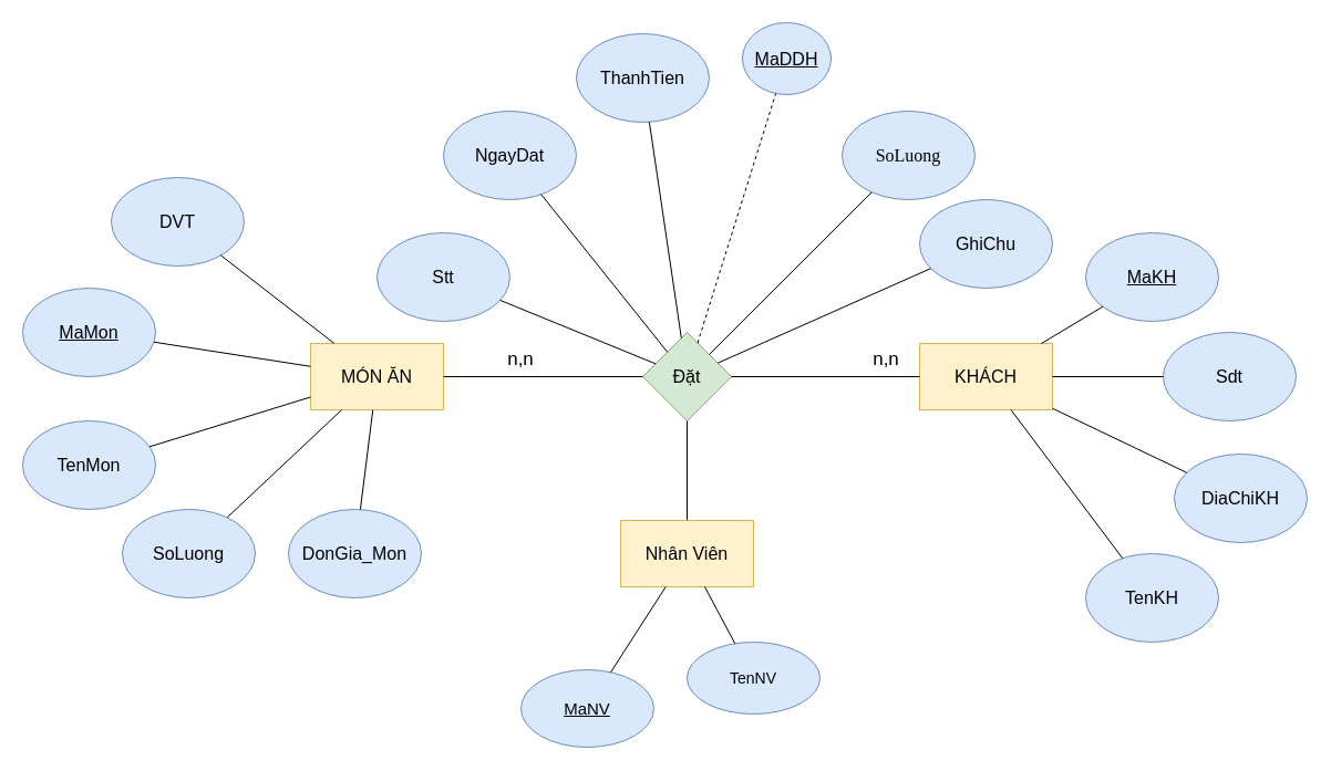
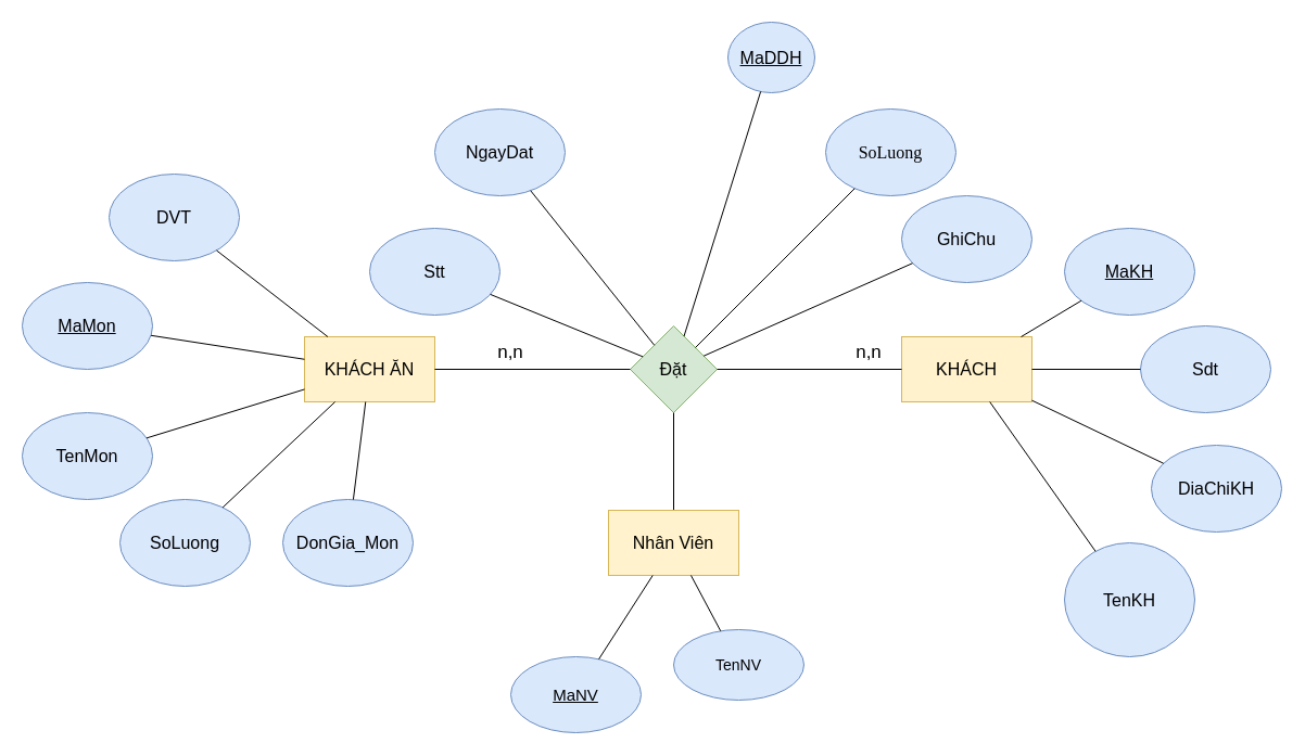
- <mxCell id="9" value="ThanhTien" style="ellipse;whiteSpace=wrap;html=1;fillColor=#dae8fc;strokeColor=#6c8ebf;fontSize=16;" parent="1" vertex="1"><mxGeometry x="520" y="30" width="120" height="80" as="geometry" /></mxCell>
- <mxCell id="34" value="" style="endArrow=none;html=1;rounded=0;fontSize=16;dashed=1;" edge="1" parent="1" source="4" target="33"><mxGeometry width="50" height="50" relative="1" as="geometry"><mxPoint x="625" y="315" as="sourcePoint" /><mxPoint x="596" y="120" as="targetPoint" /></mxGeometry></mxCell>
+ <mxCell id="34" value="" style="endArrow=none;html=1;rounded=0;fontSize=16;" edge="1" parent="1" source="4" target="33"><mxGeometry width="50" height="50" relative="1" as="geometry"><mxPoint x="625" y="315" as="sourcePoint" /><mxPoint x="596" y="120" as="targetPoint" /></mxGeometry></mxCell>
- <mxCell id="20" value="" style="endArrow=none;html=1;rounded=0;fontSize=16;" parent="1" source="4" target="9" edge="1"><mxGeometry width="50" height="50" relative="1" as="geometry"><mxPoint x="400" y="370" as="sourcePoint" /><mxPoint x="450" y="320" as="targetPoint" /></mxGeometry></mxCell>
- <mxCell id="2" value="MÓN ĂN" style="rounded=0;whiteSpace=wrap;html=1;fillColor=#fff2cc;strokeColor=#d6b656;fontSize=16;" parent="1" vertex="1"><mxGeometry x="280" y="310" width="120" height="60" as="geometry" /></mxCell>
+ <mxCell id="2" value="KHÁCH ĂN" style="rounded=0;whiteSpace=wrap;html=1;fillColor=#fff2cc;strokeColor=#d6b656;fontSize=16;" parent="1" vertex="1"><mxGeometry x="280" y="310" width="120" height="60" as="geometry" /></mxCell>
- <mxCell id="11" value="TenKH" style="ellipse;whiteSpace=wrap;html=1;fillColor=#dae8fc;strokeColor=#6c8ebf;fontSize=16;" parent="1" vertex="1"><mxGeometry x="980" y="500" width="120" height="80" as="geometry" /></mxCell>
+ <mxCell id="11" value="TenKH" style="ellipse;whiteSpace=wrap;html=1;fillColor=#dae8fc;strokeColor=#6c8ebf;fontSize=16;" parent="1" vertex="1"><mxGeometry x="980" y="500" width="120" height="105" as="geometry" /></mxCell>
